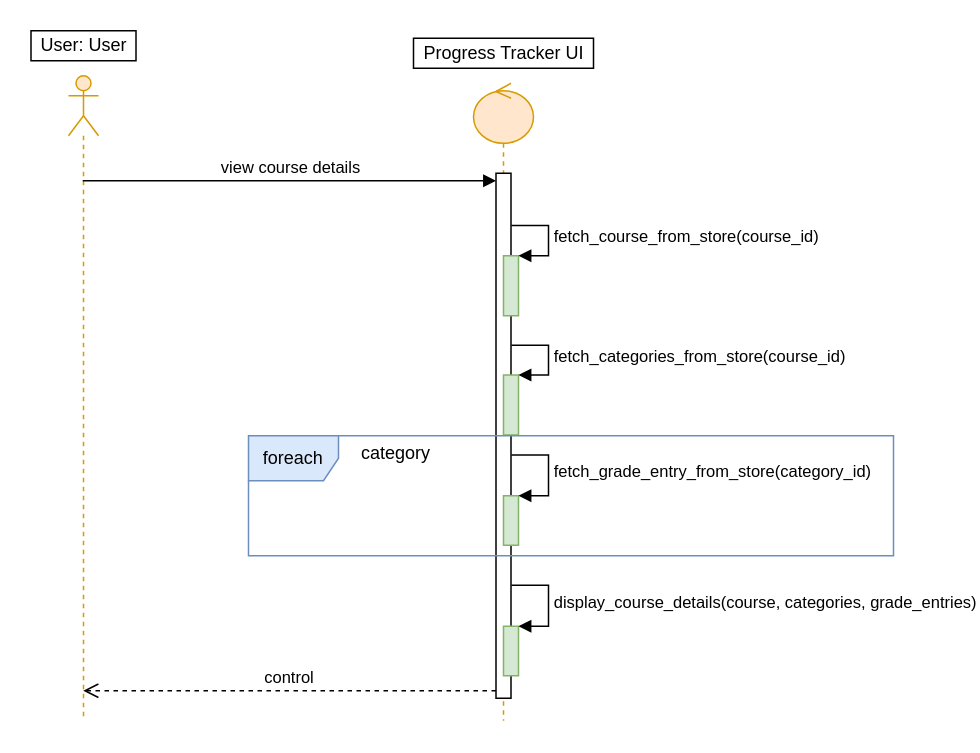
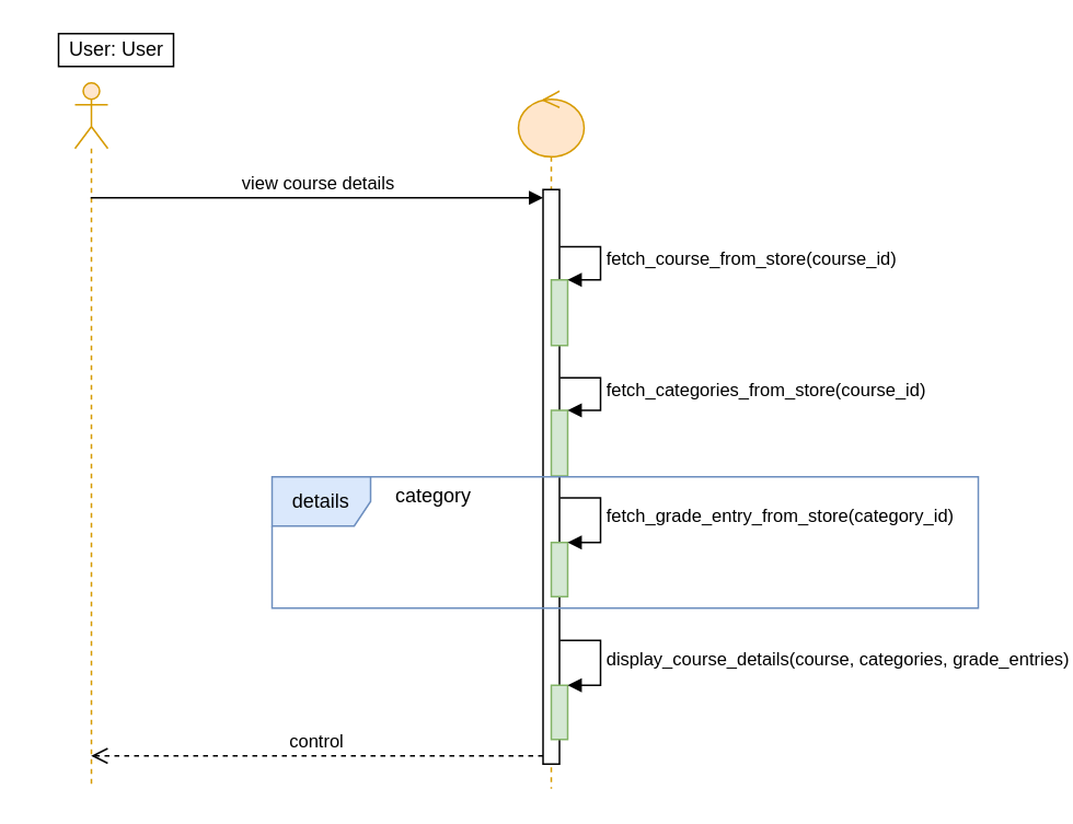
- <mxCell id="3" value="User: User" style="text;html=1;resizable=0;points=[];autosize=1;align=center;verticalAlign=top;spacingTop=-4;fontColor=#000000;labelBackgroundColor=none;strokeColor=#000000;" parent="1" vertex="1"><mxGeometry x="20" y="20" width="70" height="20" as="geometry" /></mxCell>
+ <mxCell id="3" value="User: User" style="text;html=1;resizable=0;points=[];autosize=1;align=center;verticalAlign=top;spacingTop=-4;fontColor=#000000;labelBackgroundColor=none;strokeColor=#000000;" parent="1" vertex="1"><mxGeometry x="35" y="20" width="70" height="20" as="geometry" /></mxCell>
- <mxCell id="13" value="Progress Tracker UI" style="text;html=1;resizable=0;points=[];autosize=1;align=center;verticalAlign=top;spacingTop=-4;fontColor=#000000;labelBackgroundColor=none;strokeColor=#000000;" parent="6" vertex="1"><mxGeometry width="120" height="20" as="geometry" /></mxCell>
- <mxCell id="17" value="foreach" style="shape=umlFrame;whiteSpace=wrap;html=1;fillColor=#dae8fc;strokeColor=#6c8ebf;" vertex="1" parent="16"><mxGeometry width="430" height="80" as="geometry" /></mxCell>
+ <mxCell id="17" value="details" style="shape=umlFrame;whiteSpace=wrap;html=1;fillColor=#dae8fc;strokeColor=#6c8ebf;" vertex="1" parent="16"><mxGeometry width="430" height="80" as="geometry" /></mxCell>
